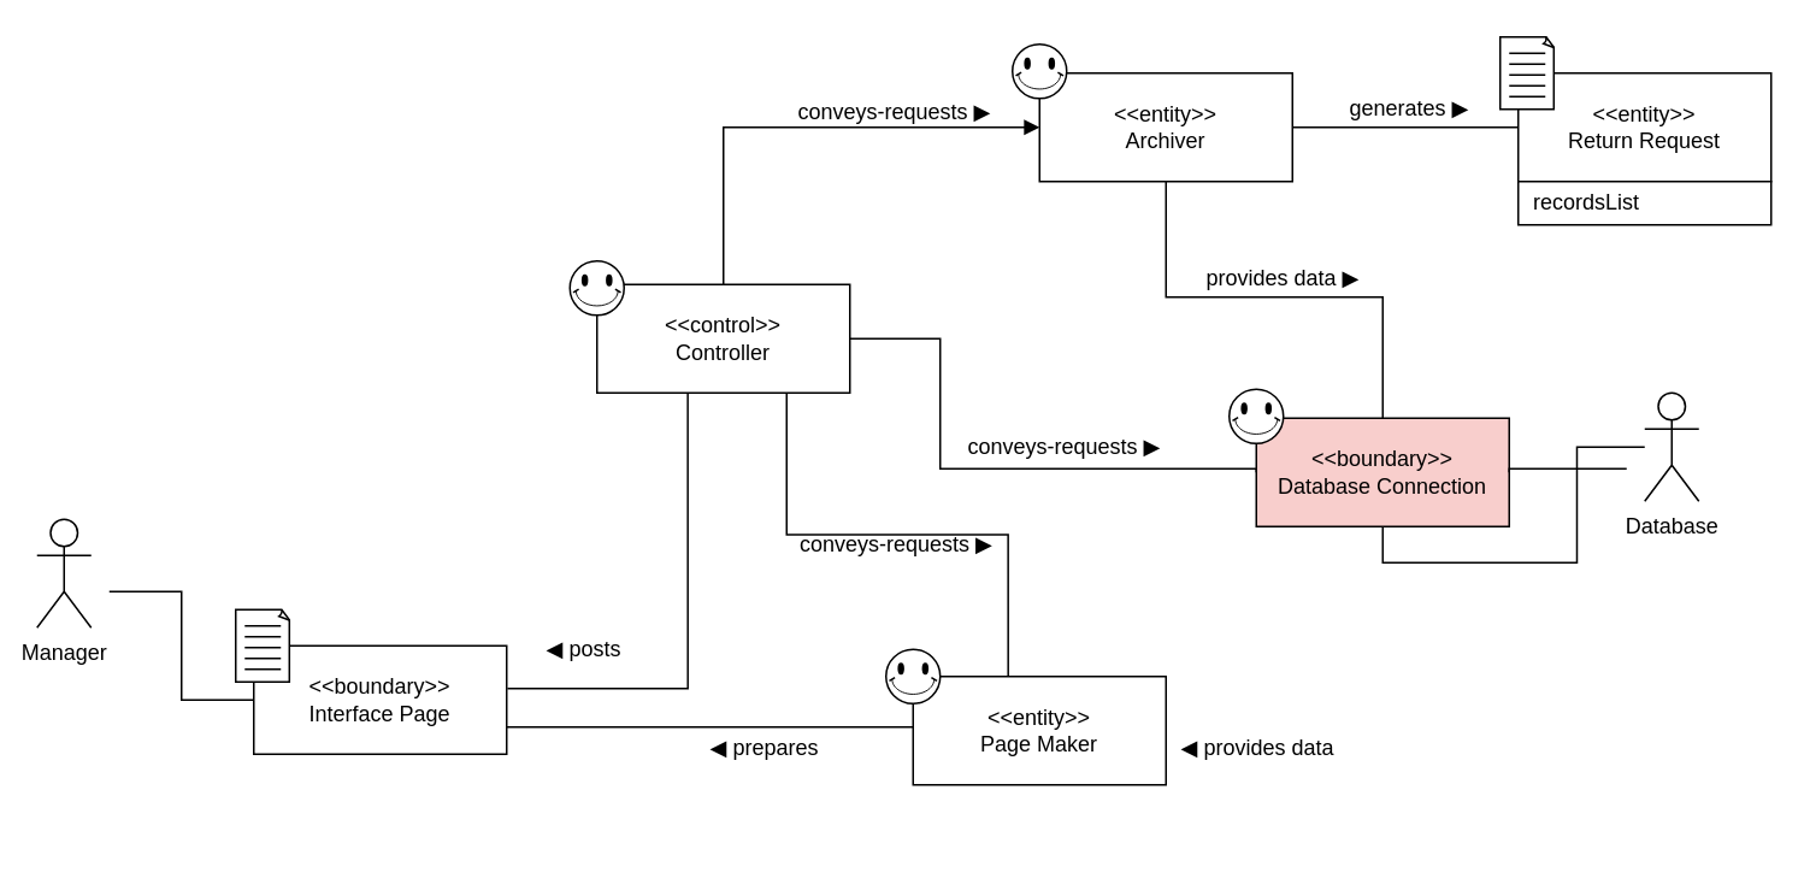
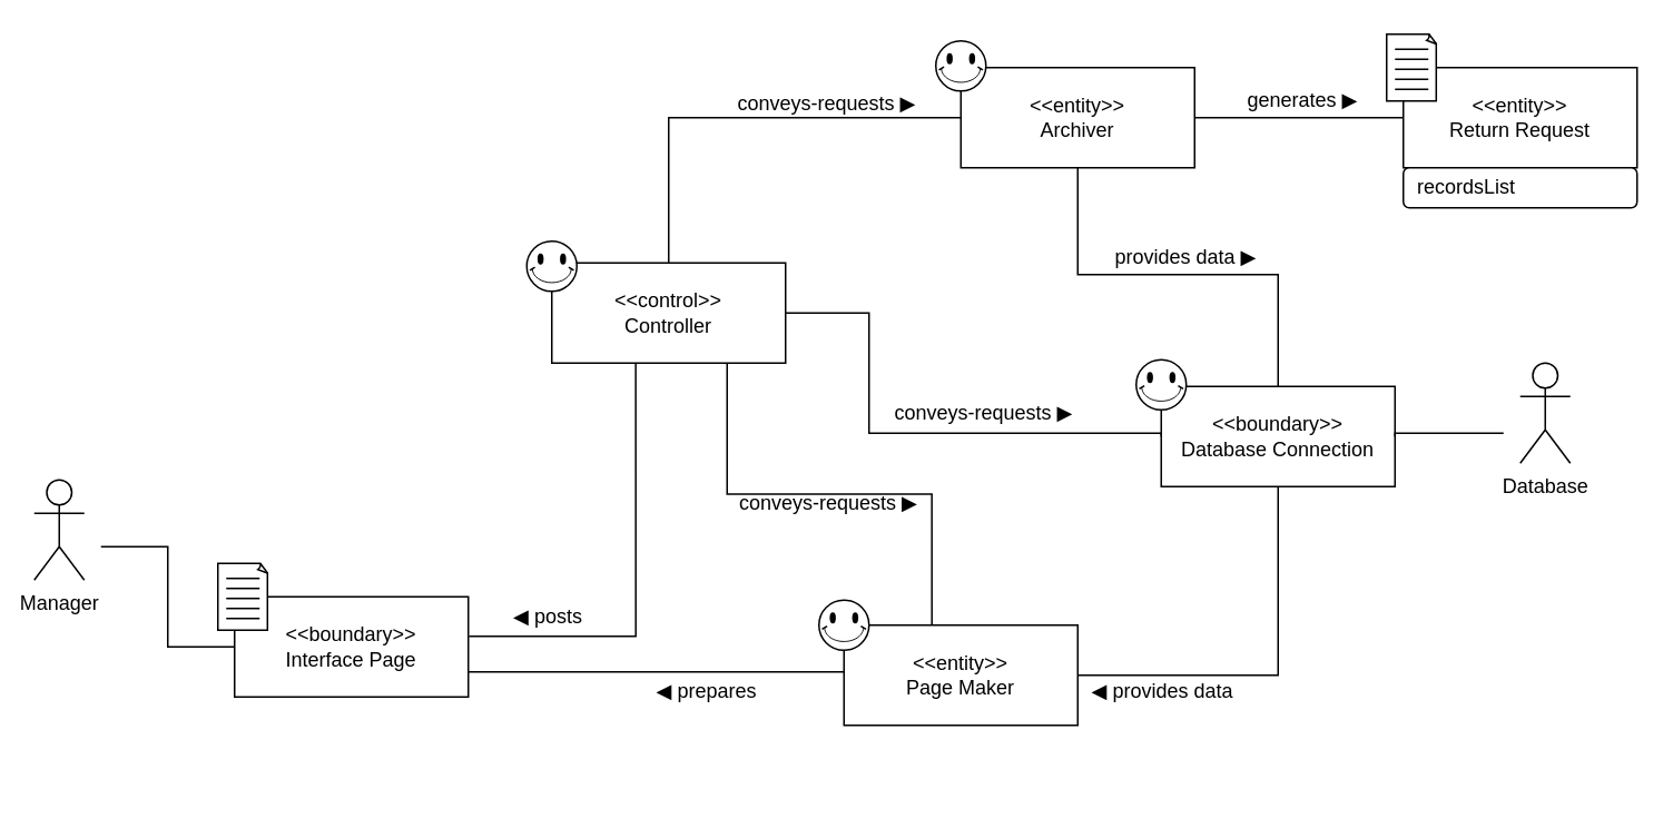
- <mxCell id="42" value="" style="endArrow=block;html=1;exitX=0.5;exitY=0;exitDx=0;exitDy=0;entryX=0;entryY=0.5;entryDx=0;entryDy=0;rounded=0;" edge="1" parent="1" source="22" target="38"><mxGeometry width="50" height="50" relative="1" as="geometry"><mxPoint x="400" y="154" as="sourcePoint" /><mxPoint x="444" y="104" as="targetPoint" /><Array as="points"><mxPoint x="400" y="70" /></Array></mxGeometry></mxCell>
+ <mxCell id="42" value="" style="endArrow=none;html=1;exitX=0.5;exitY=0;exitDx=0;exitDy=0;entryX=0;entryY=0.5;entryDx=0;entryDy=0;rounded=0;" edge="1" parent="1" source="22" target="38"><mxGeometry width="50" height="50" relative="1" as="geometry"><mxPoint x="400" y="154" as="sourcePoint" /><mxPoint x="444" y="104" as="targetPoint" /><Array as="points"><mxPoint x="400" y="70" /></Array></mxGeometry></mxCell>
- <mxCell id="55" value="&amp;nbsp; recordsList" style="rounded=0;whiteSpace=wrap;html=1;align=left;" vertex="1" parent="1"><mxGeometry x="840" y="100" width="140" height="24" as="geometry" /></mxCell>
+ <mxCell id="55" value="&amp;nbsp; recordsList" style="whiteSpace=wrap;html=1;align=left;rounded=1;" vertex="1" parent="1"><mxGeometry x="840" y="100" width="140" height="24" as="geometry" /></mxCell>
- <mxCell id="32" value="&amp;lt;&amp;lt;boundary&amp;gt;&amp;gt;&lt;br&gt;Database Connection" style="rounded=0;whiteSpace=wrap;html=1;fillColor=#f8cecc;" vertex="1" parent="31"><mxGeometry x="15" y="16" width="140" height="60" as="geometry" /></mxCell>
+ <mxCell id="32" value="&amp;lt;&amp;lt;boundary&amp;gt;&amp;gt;&lt;br&gt;Database Connection" style="rounded=0;whiteSpace=wrap;html=1;" vertex="1" parent="31"><mxGeometry x="15" y="16" width="140" height="60" as="geometry" /></mxCell>
- <mxCell id="35" style="edgeStyle=orthogonalEdgeStyle;rounded=0;orthogonalLoop=1;jettySize=auto;html=1;exitX=0.5;exitY=1;exitDx=0;exitDy=0;endArrow=none;endFill=0;" edge="1" parent="1" source="32" target="2"><mxGeometry relative="1" as="geometry" /></mxCell>
+ <mxCell id="35" style="edgeStyle=orthogonalEdgeStyle;rounded=0;orthogonalLoop=1;jettySize=auto;html=1;exitX=0.5;exitY=1;exitDx=0;exitDy=0;entryX=1;entryY=0.5;entryDx=0;entryDy=0;endArrow=none;endFill=0;" edge="1" parent="1" source="32" target="29"><mxGeometry relative="1" as="geometry" /></mxCell>
- <mxCell id="11" value="◀ posts" style="text;html=1;strokeColor=none;fillColor=none;align=center;verticalAlign=middle;whiteSpace=wrap;rounded=0;" vertex="1" parent="1"><mxGeometry x="290" y="349" width="66" height="20" as="geometry" /></mxCell>
+ <mxCell id="11" value="◀ posts" style="text;html=1;strokeColor=none;fillColor=none;align=center;verticalAlign=middle;whiteSpace=wrap;rounded=0;" vertex="1" parent="1"><mxGeometry x="295" y="359" width="66" height="20" as="geometry" /></mxCell>
